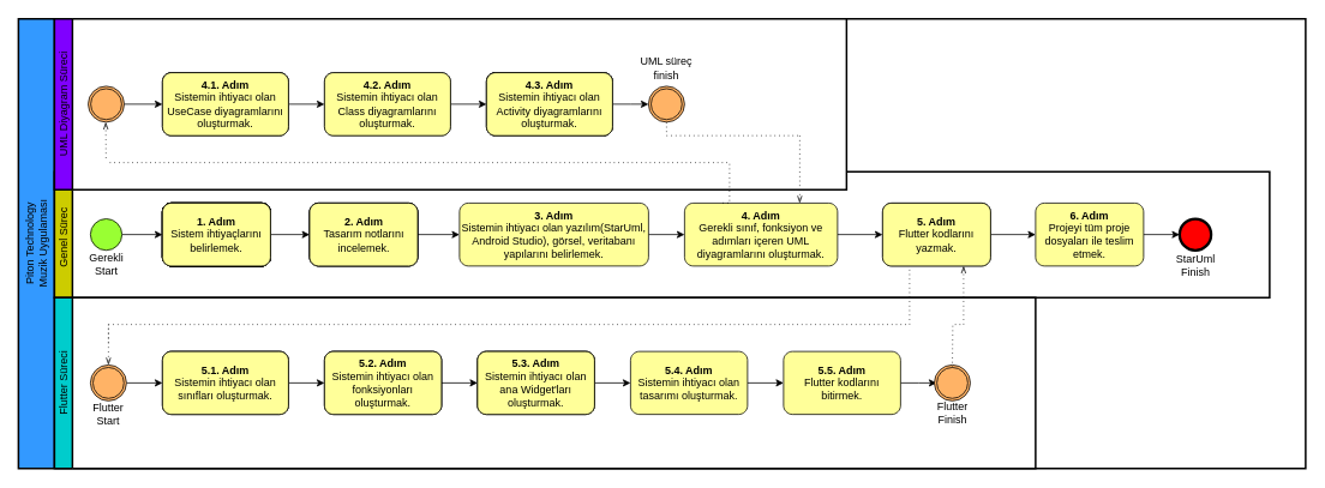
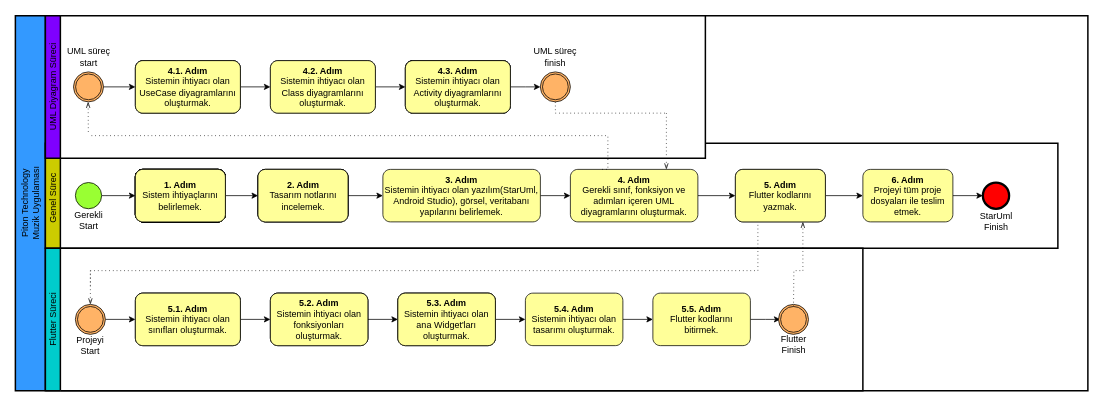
+ <mxCell id="92" value="UML süreç start" style="text;html=1;strokeColor=none;fillColor=none;align=center;verticalAlign=middle;whiteSpace=wrap;rounded=0;" vertex="1" parent="65"><mxGeometry x="27.5" y="40" width="60" height="30" as="geometry" /></mxCell>
- <mxCell id="62" value="Flutter Start" style="text;html=1;strokeColor=none;fillColor=none;align=center;verticalAlign=middle;whiteSpace=wrap;rounded=0;" vertex="1" parent="49"><mxGeometry x="30" y="115" width="60" height="30" as="geometry" /></mxCell>
+ <mxCell id="62" value="Projeyi Start" style="text;html=1;strokeColor=none;fillColor=none;align=center;verticalAlign=middle;whiteSpace=wrap;rounded=0;" vertex="1" parent="49"><mxGeometry x="30" y="115" width="60" height="30" as="geometry" /></mxCell>
